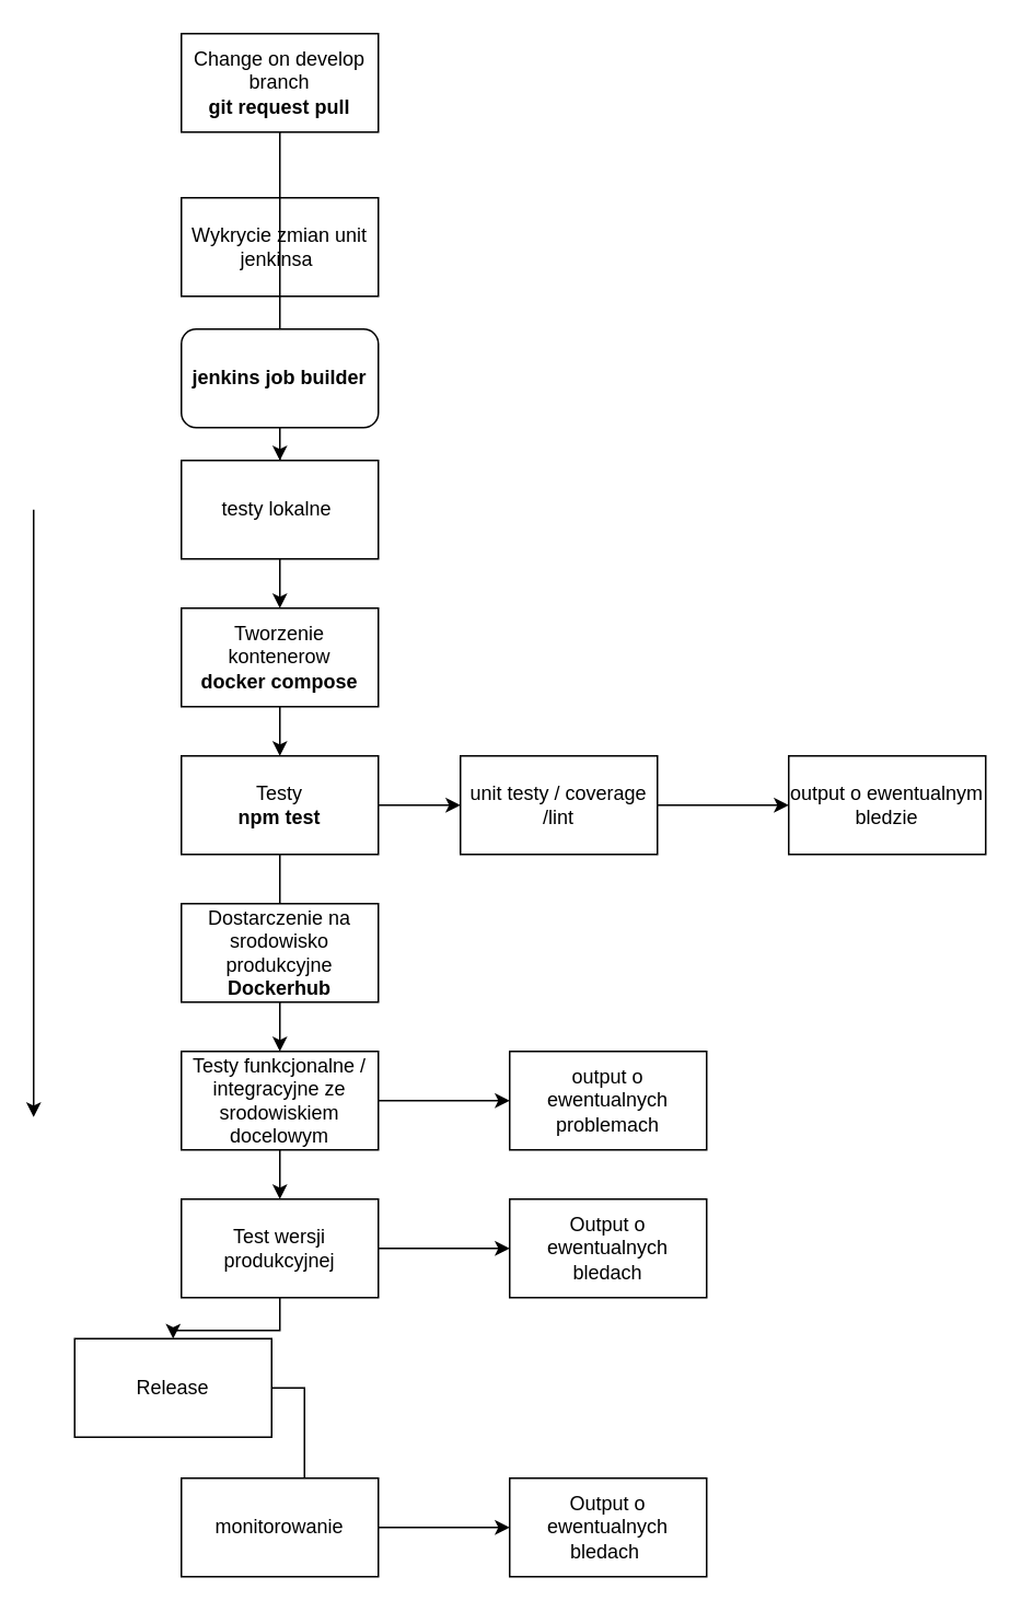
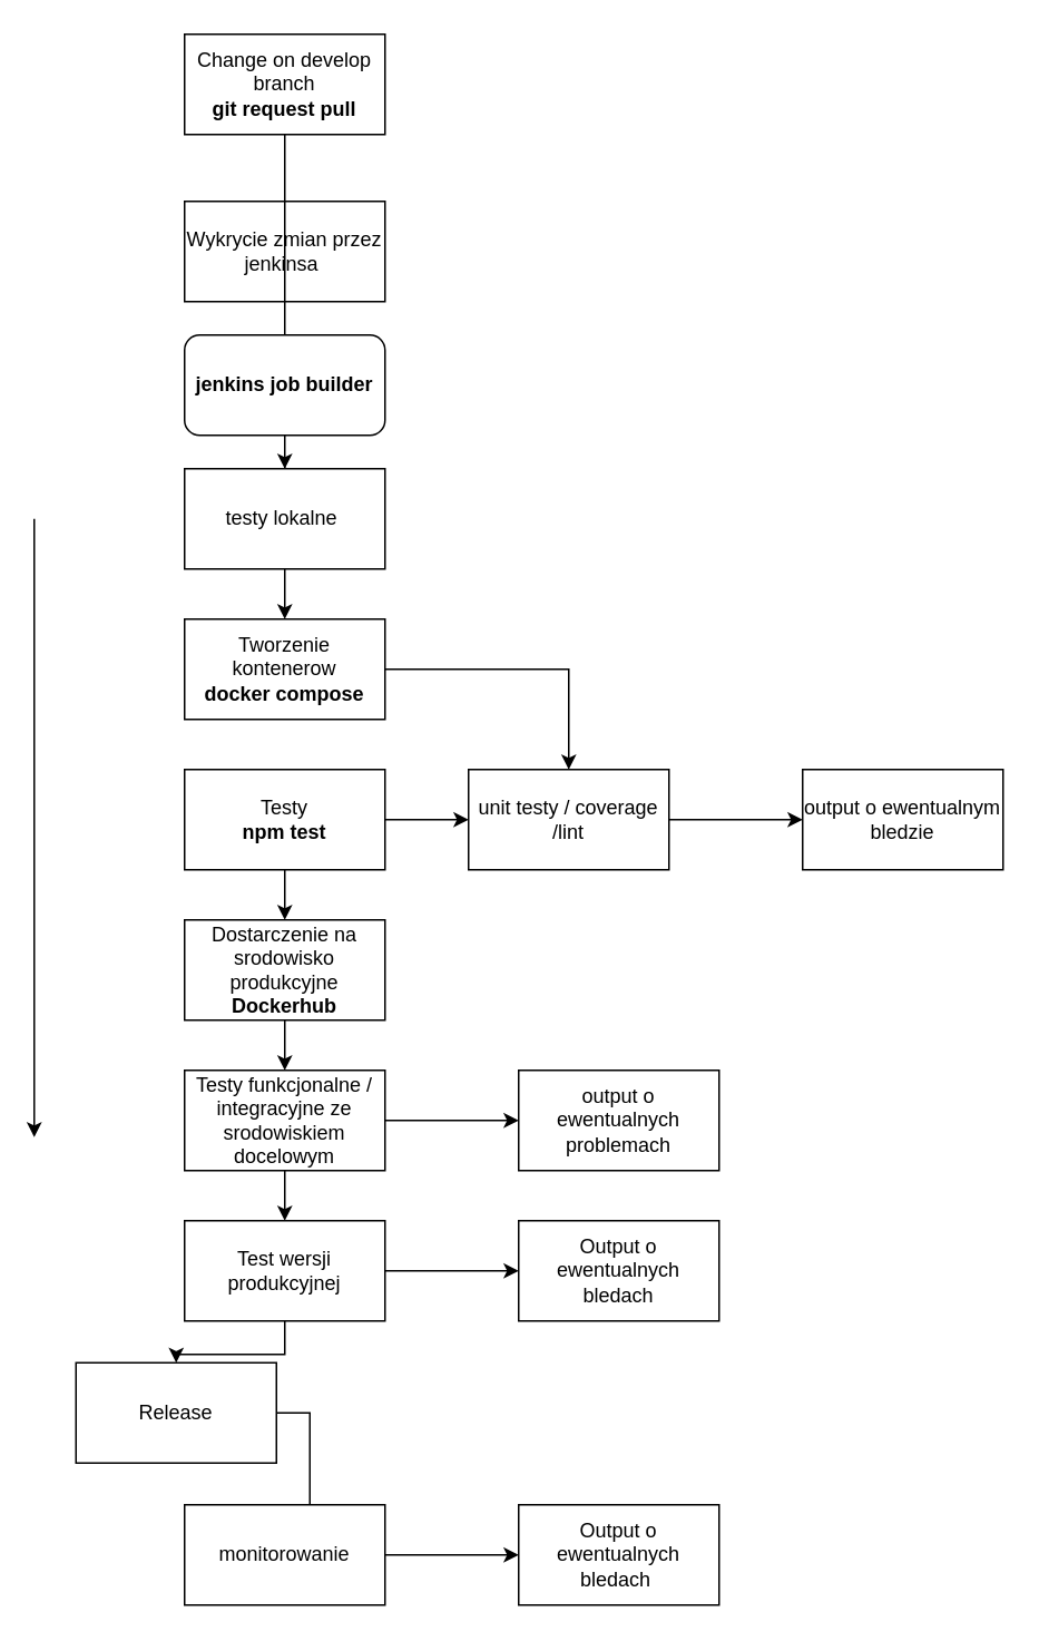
- <mxCell id="26" value="Wykrycie zmian unit jenkinsa&amp;nbsp;" style="rounded=0;whiteSpace=wrap;html=1;" parent="1" vertex="1"><mxGeometry x="110" y="120" width="120" height="60" as="geometry" /></mxCell>
+ <mxCell id="26" value="Wykrycie zmian przez jenkinsa&amp;nbsp;" style="rounded=0;whiteSpace=wrap;html=1;" parent="1" vertex="1"><mxGeometry x="110" y="120" width="120" height="60" as="geometry" /></mxCell>
- <mxCell id="6" value="" style="edgeStyle=orthogonalEdgeStyle;rounded=0;orthogonalLoop=1;jettySize=auto;html=1;" parent="1" source="7" target="10" edge="1"><mxGeometry relative="1" as="geometry" /></mxCell>
+ <mxCell id="6" value="" style="edgeStyle=orthogonalEdgeStyle;rounded=0;orthogonalLoop=1;jettySize=auto;html=1;" parent="1" source="7" target="14" edge="1"><mxGeometry relative="1" as="geometry" /></mxCell>
- <mxCell id="8" value="" style="edgeStyle=orthogonalEdgeStyle;rounded=0;orthogonalLoop=1;jettySize=auto;html=1;endArrow=none;" parent="1" source="10" target="12" edge="1"><mxGeometry relative="1" as="geometry" /></mxCell>
+ <mxCell id="8" value="" style="edgeStyle=orthogonalEdgeStyle;rounded=0;orthogonalLoop=1;jettySize=auto;html=1;" parent="1" source="10" target="12" edge="1"><mxGeometry relative="1" as="geometry" /></mxCell>
